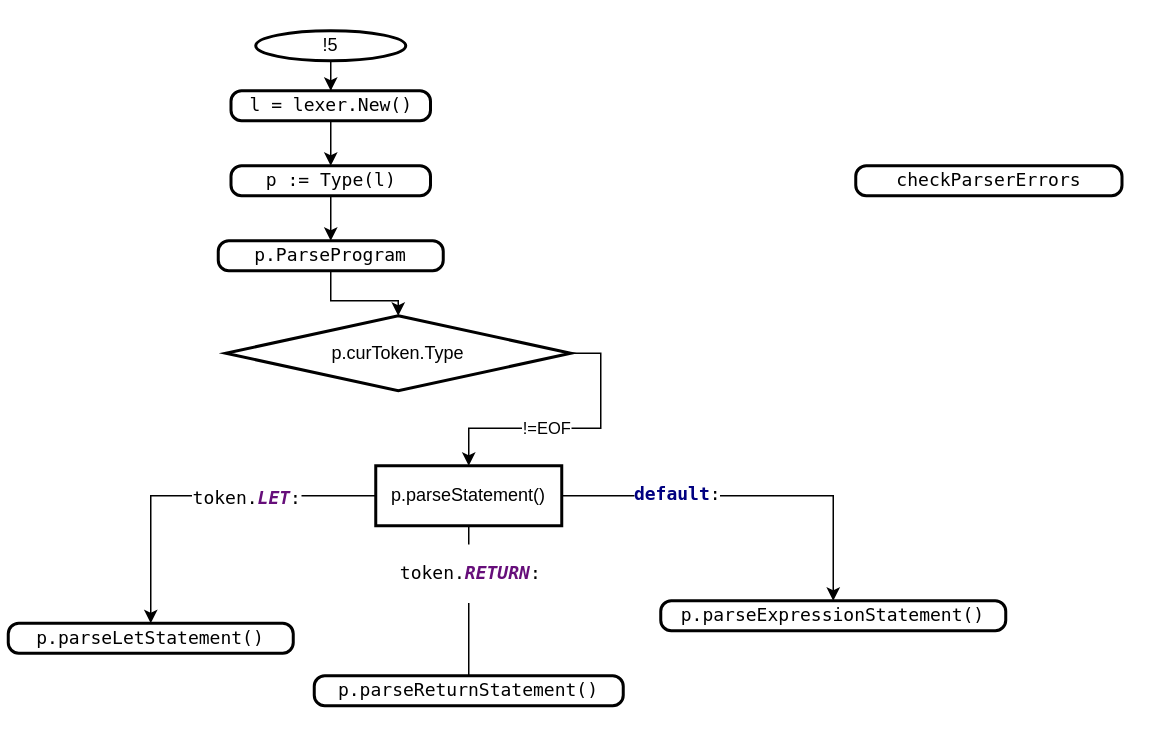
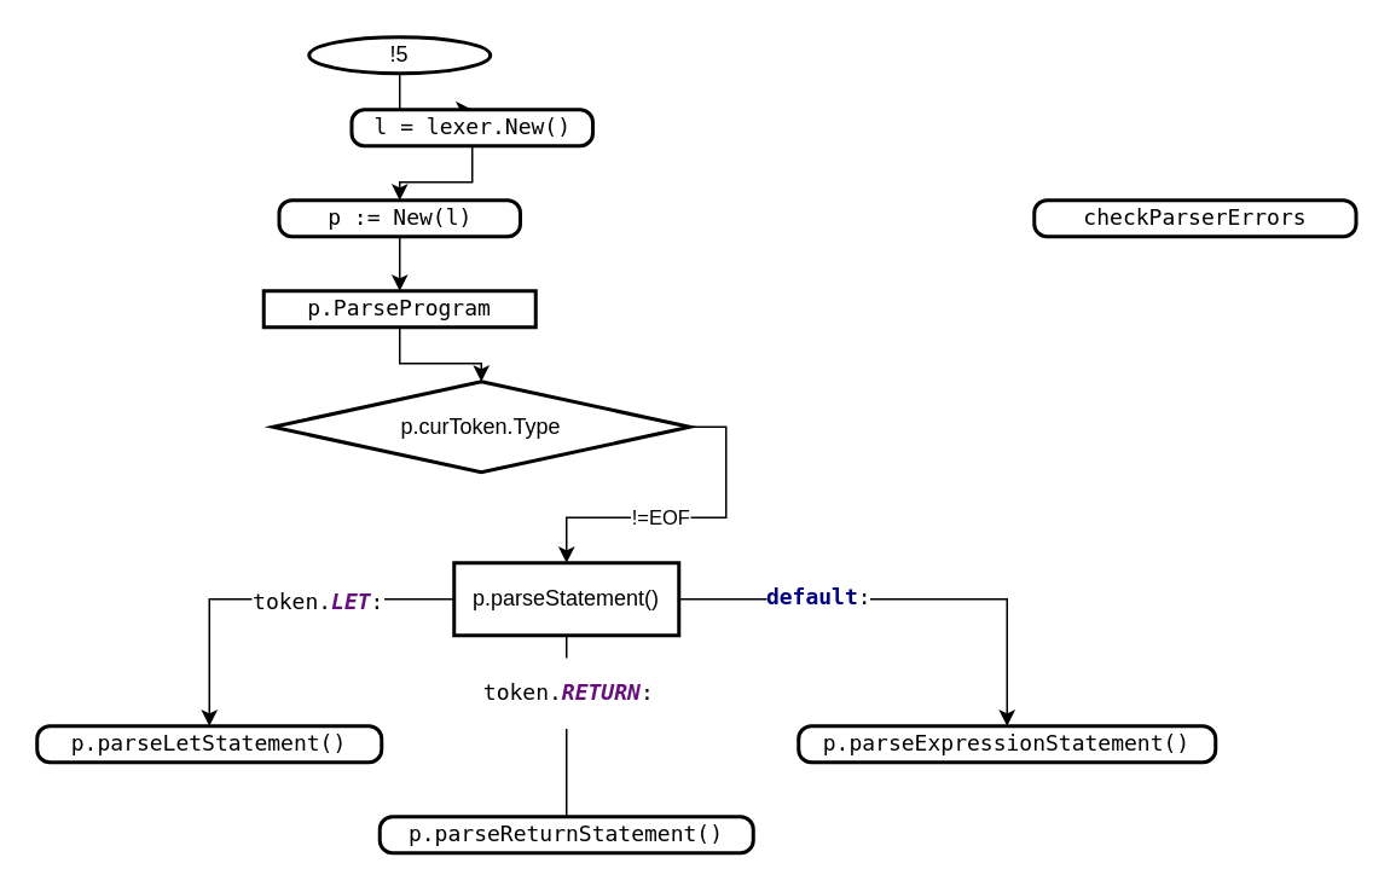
- <mxCell id="21" value="&lt;div style=&quot;background-color: rgb(255, 255, 255); font-family: &amp;quot;JetBrains Mono&amp;quot;, monospace; font-size: 9pt;&quot;&gt;&lt;pre&gt;l = lexer.New()&lt;/pre&gt;&lt;/div&gt;" style="rounded=1;whiteSpace=wrap;html=1;absoluteArcSize=1;arcSize=14;strokeWidth=2;" vertex="1" parent="1"><mxGeometry x="153.5" y="60" width="133" height="20" as="geometry" /></mxCell>
+ <mxCell id="21" value="&lt;div style=&quot;background-color: rgb(255, 255, 255); font-family: &amp;quot;JetBrains Mono&amp;quot;, monospace; font-size: 9pt;&quot;&gt;&lt;pre&gt;l = lexer.New()&lt;/pre&gt;&lt;/div&gt;" style="rounded=1;whiteSpace=wrap;html=1;absoluteArcSize=1;arcSize=14;strokeWidth=2;" vertex="1" parent="1"><mxGeometry x="193.5" y="60" width="133" height="20" as="geometry" /></mxCell>
- <mxCell id="23" value="&lt;div style=&quot;background-color:#ffffff;color:#000000;font-family:'JetBrains Mono',monospace;font-size:9.0pt;&quot;&gt;&lt;pre&gt;p := Type(l)&lt;/pre&gt;&lt;/div&gt;" style="rounded=1;whiteSpace=wrap;html=1;absoluteArcSize=1;arcSize=14;strokeWidth=2;" vertex="1" parent="1"><mxGeometry x="153.5" y="110" width="133" height="20" as="geometry" /></mxCell>
+ <mxCell id="23" value="&lt;div style=&quot;background-color:#ffffff;color:#000000;font-family:'JetBrains Mono',monospace;font-size:9.0pt;&quot;&gt;&lt;pre&gt;p := New(l)&lt;/pre&gt;&lt;/div&gt;" style="rounded=1;whiteSpace=wrap;html=1;absoluteArcSize=1;arcSize=14;strokeWidth=2;" vertex="1" parent="1"><mxGeometry x="153.5" y="110" width="133" height="20" as="geometry" /></mxCell>
- <mxCell id="5" value="&lt;div style=&quot;background-color: rgb(255, 255, 255); font-family: &amp;quot;JetBrains Mono&amp;quot;, monospace; font-size: 9pt;&quot;&gt;&lt;pre&gt;p.ParseProgram&lt;/pre&gt;&lt;/div&gt;" style="rounded=1;whiteSpace=wrap;html=1;absoluteArcSize=1;arcSize=14;strokeWidth=2;" vertex="1" parent="1"><mxGeometry x="145" y="160" width="150" height="20" as="geometry" /></mxCell>
+ <mxCell id="5" value="&lt;div style=&quot;background-color: rgb(255, 255, 255); font-family: &amp;quot;JetBrains Mono&amp;quot;, monospace; font-size: 9pt;&quot;&gt;&lt;pre&gt;p.ParseProgram&lt;/pre&gt;&lt;/div&gt;" style="whiteSpace=wrap;html=1;absoluteArcSize=1;arcSize=14;strokeWidth=2;rounded=0;" vertex="1" parent="1"><mxGeometry x="145" y="160" width="150" height="20" as="geometry" /></mxCell>
- <mxCell id="17" value="&lt;div style=&quot;background-color: rgb(255, 255, 255); font-family: &amp;quot;JetBrains Mono&amp;quot;, monospace; font-size: 9pt;&quot;&gt;&lt;pre&gt;p.parseLetStatement()&lt;/pre&gt;&lt;/div&gt;" style="rounded=1;whiteSpace=wrap;html=1;absoluteArcSize=1;arcSize=14;strokeWidth=2;" vertex="1" parent="1"><mxGeometry x="5" y="415" width="190" height="20" as="geometry" /></mxCell>
+ <mxCell id="17" value="&lt;div style=&quot;background-color: rgb(255, 255, 255); font-family: &amp;quot;JetBrains Mono&amp;quot;, monospace; font-size: 9pt;&quot;&gt;&lt;pre&gt;p.parseLetStatement()&lt;/pre&gt;&lt;/div&gt;" style="rounded=1;whiteSpace=wrap;html=1;absoluteArcSize=1;arcSize=14;strokeWidth=2;" vertex="1" parent="1"><mxGeometry x="20" y="400" width="190" height="20" as="geometry" /></mxCell>
